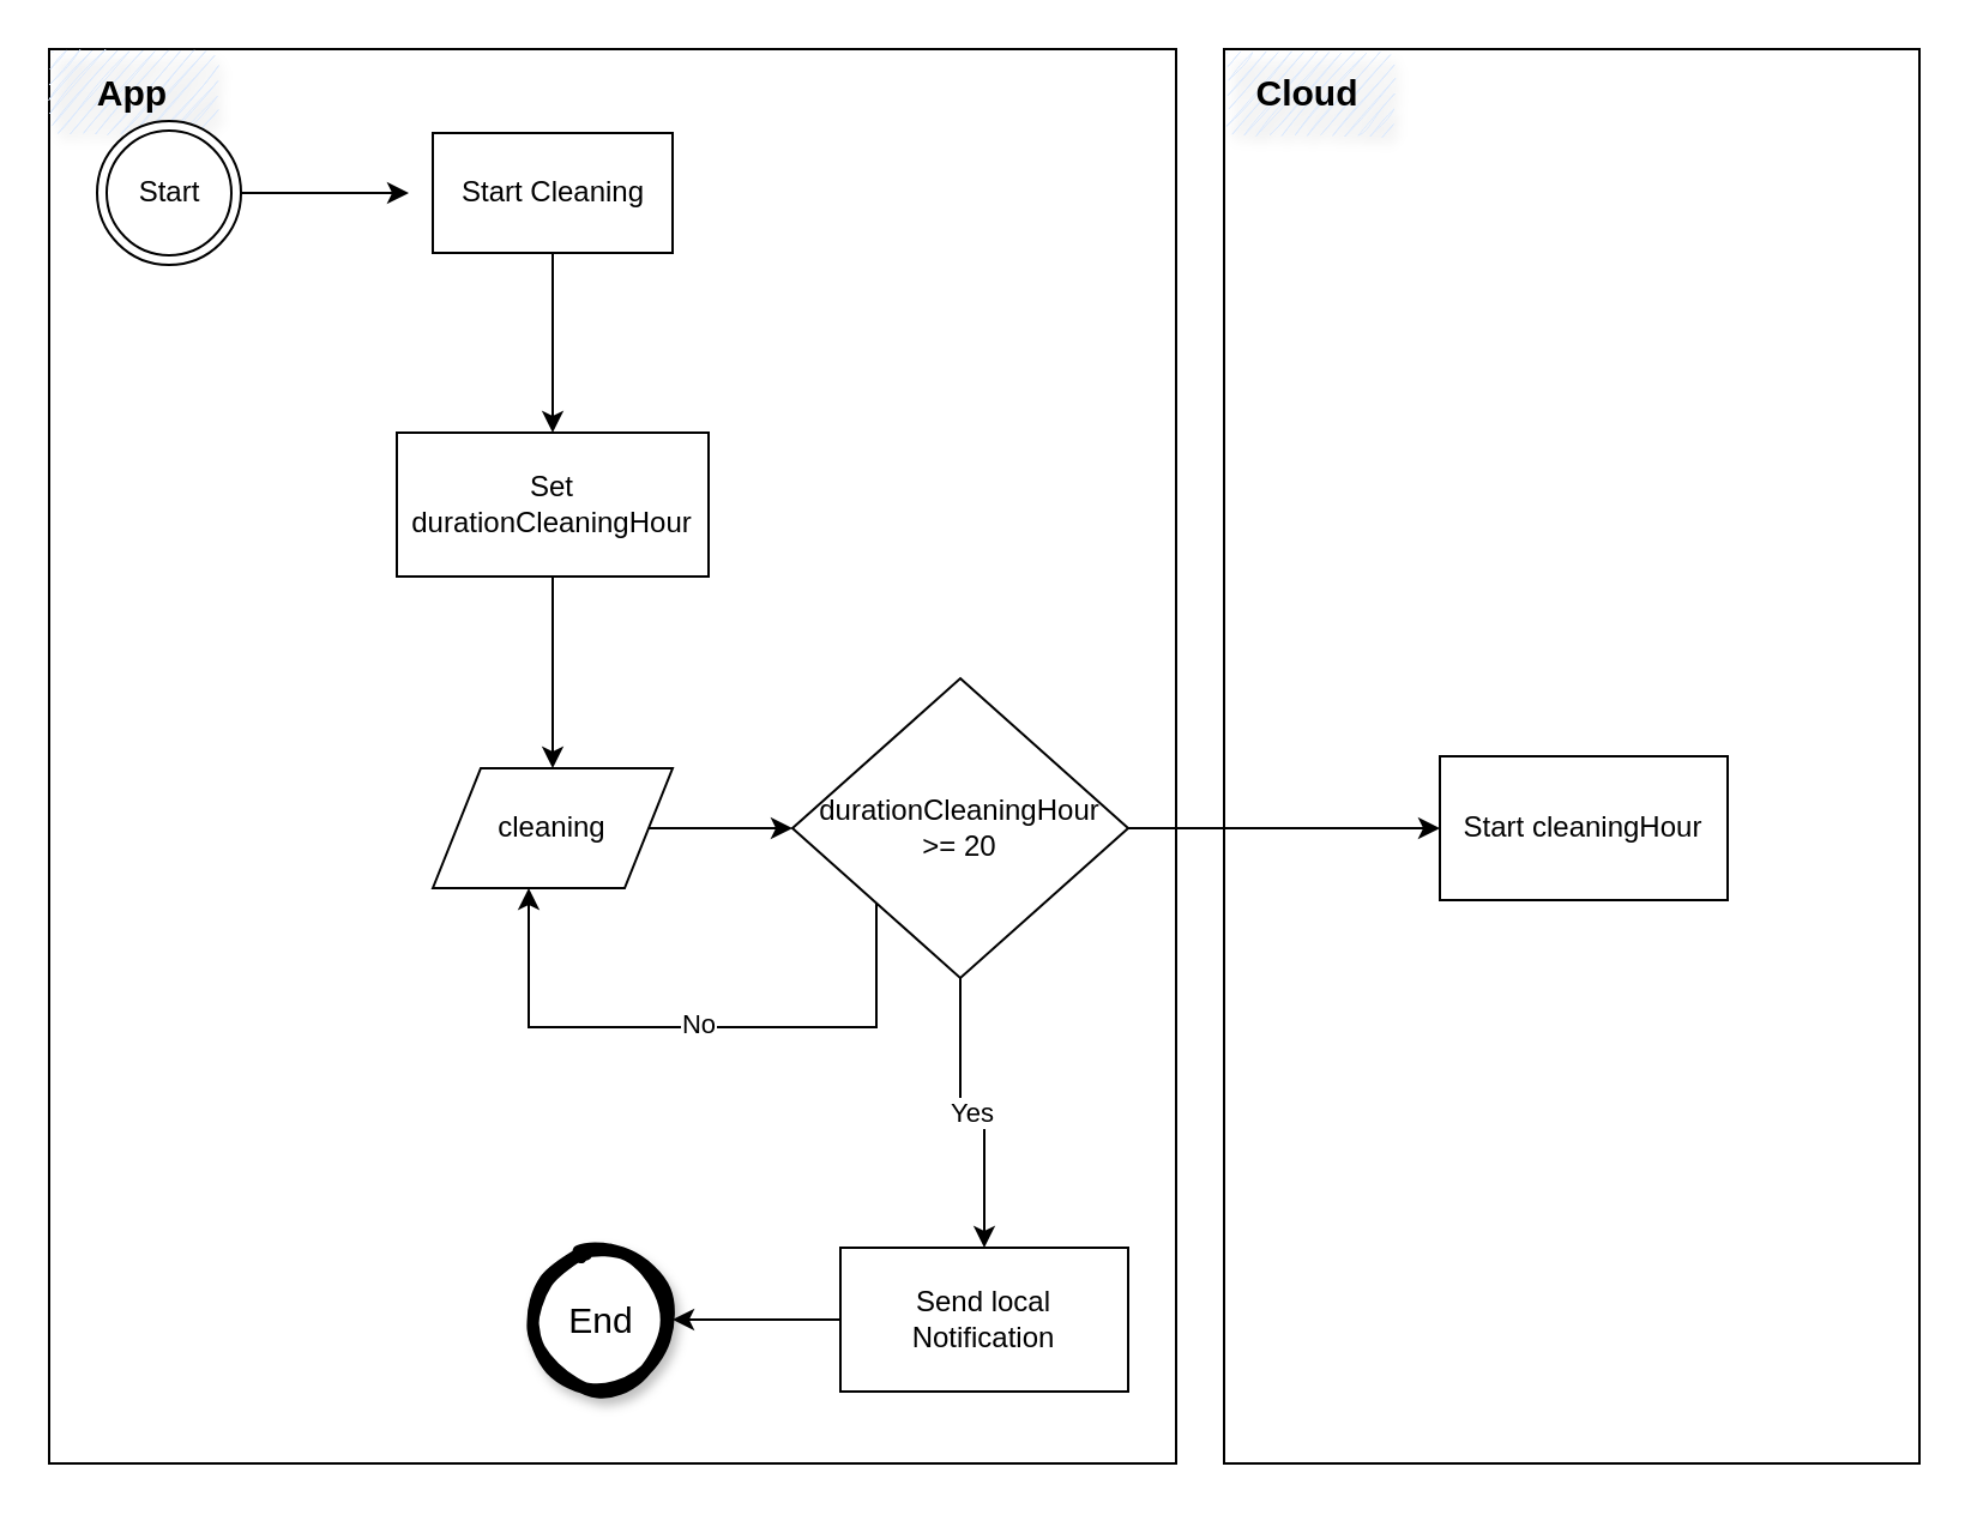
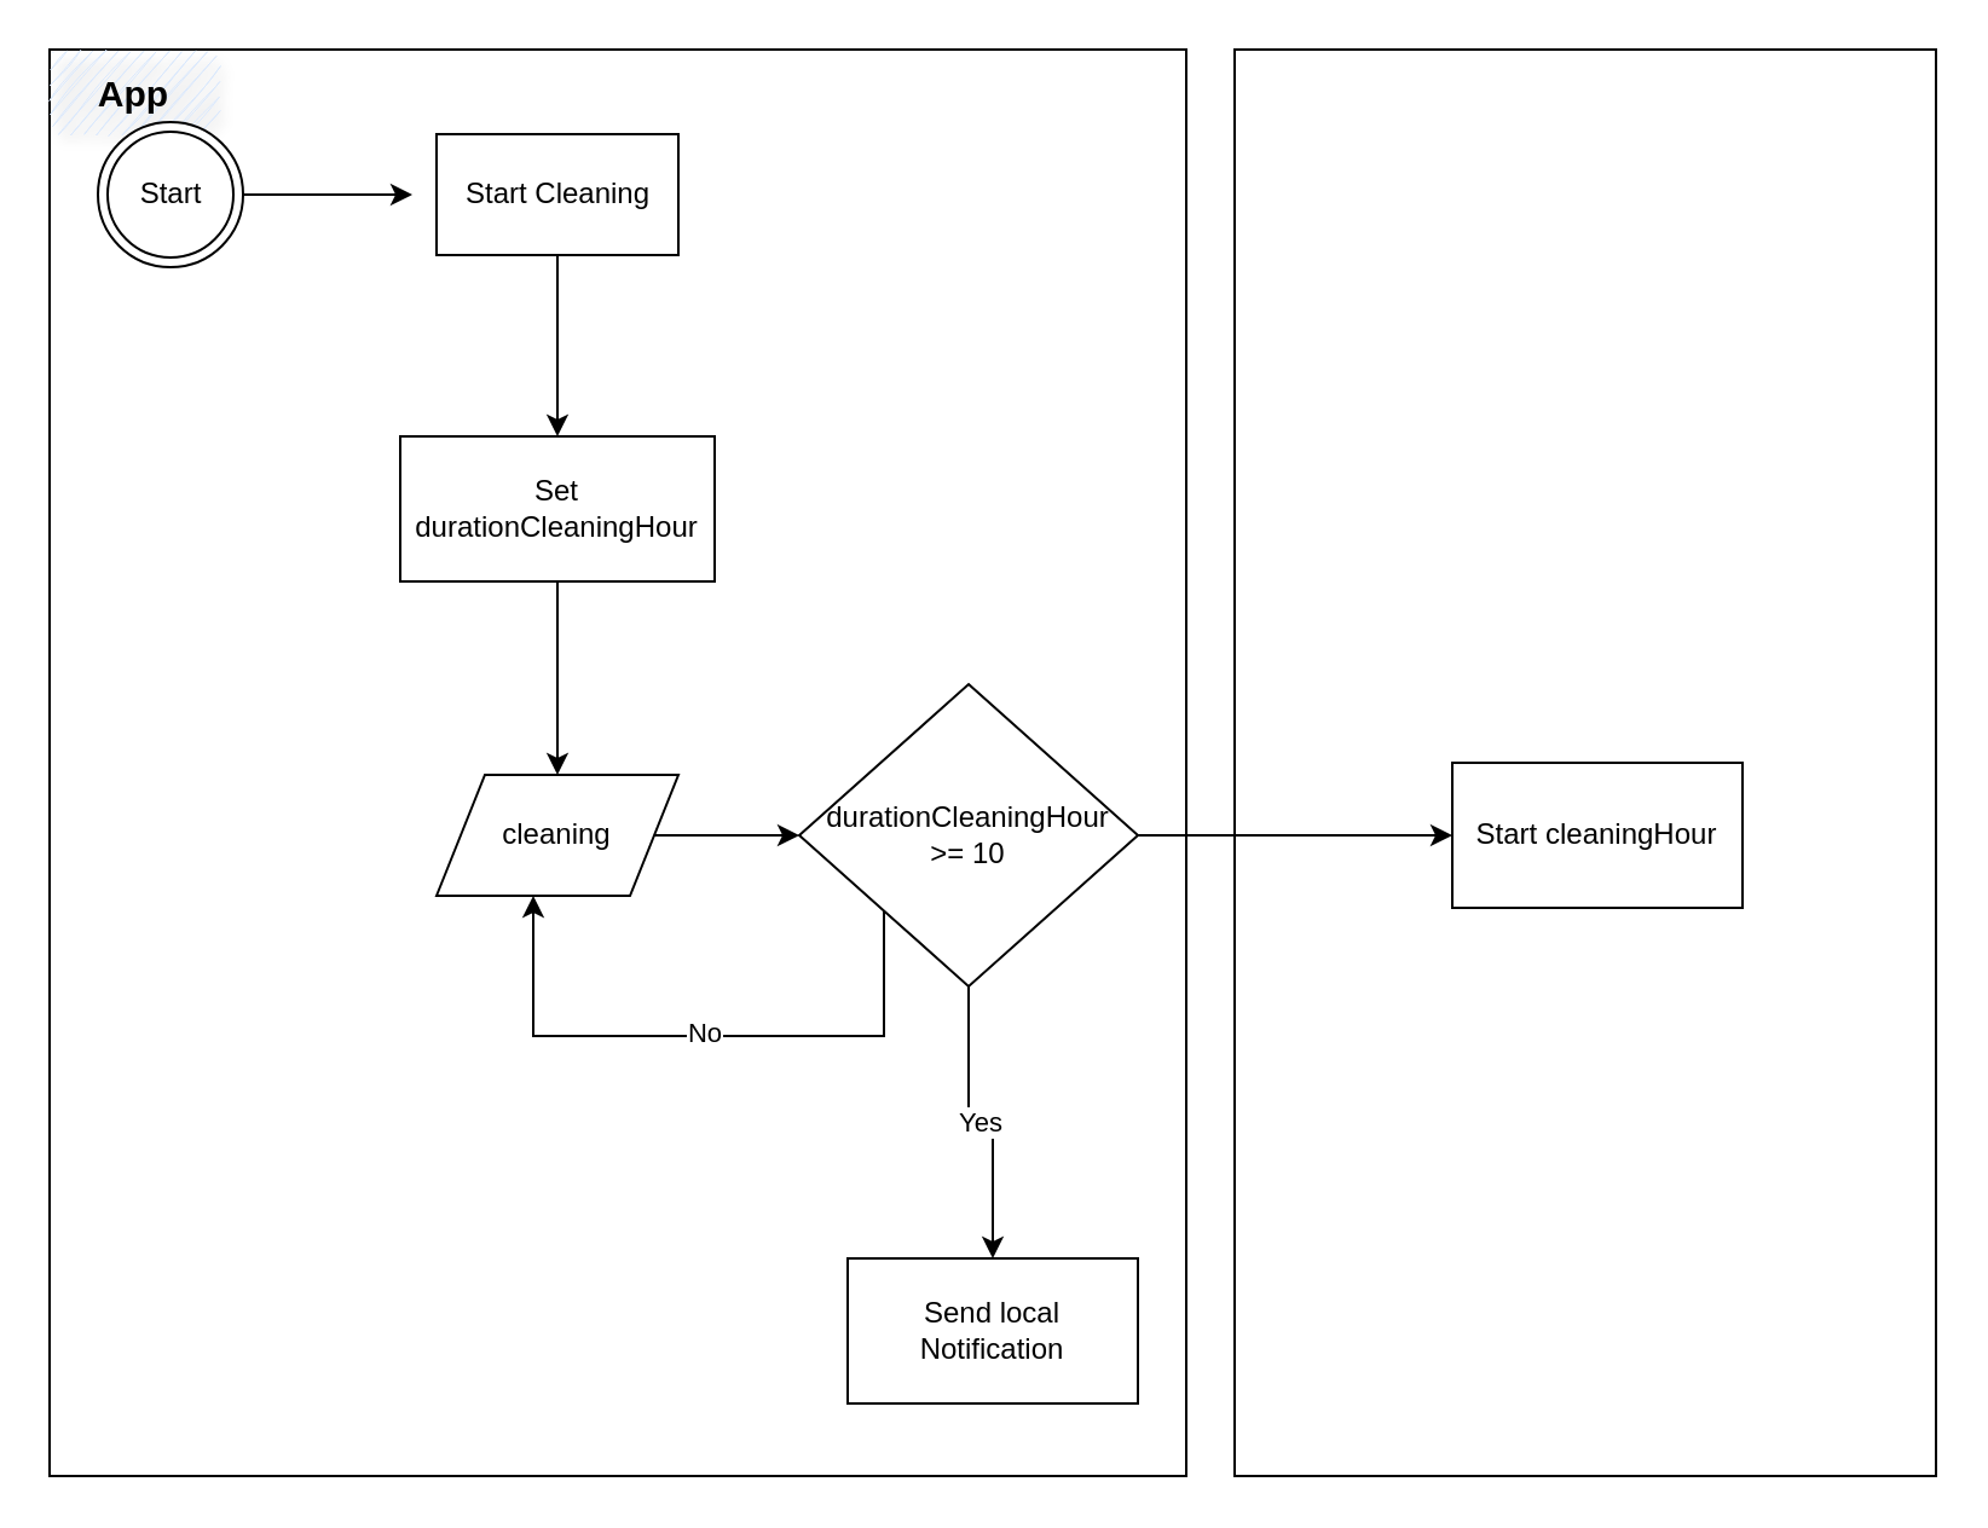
- <mxCell id="22" value="Cloud" style="text;html=1;fillColor=#dae8fc;align=center;verticalAlign=middle;whiteSpace=wrap;rounded=1;shadow=1;sketch=1;glass=0;fontStyle=1;horizontal=1;fontSize=15;" vertex="1" parent="20"><mxGeometry width="70" height="35.913" as="geometry" /></mxCell>
- <mxCell id="17" value="durationCleaningHour&lt;br&gt;&amp;gt;= 20" style="rhombus;whiteSpace=wrap;html=1;dashed=0;" vertex="1" parent="1"><mxGeometry x="330" y="282.5" width="140" height="125" as="geometry" /></mxCell>
+ <mxCell id="17" value="durationCleaningHour&lt;br&gt;&amp;gt;= 10" style="rhombus;whiteSpace=wrap;html=1;dashed=0;" vertex="1" parent="1"><mxGeometry x="330" y="282.5" width="140" height="125" as="geometry" /></mxCell>
- <mxCell id="5" value="End" style="shape=ellipse;html=1;dashed=0;whitespace=wrap;aspect=fixed;strokeWidth=5;perimeter=ellipsePerimeter;rounded=1;shadow=1;glass=0;sketch=1;fontSize=15;align=center;" vertex="1" parent="2"><mxGeometry x="200" y="500" width="60" height="60" as="geometry" /></mxCell>
- <mxCell id="18" style="edgeStyle=orthogonalEdgeStyle;rounded=0;orthogonalLoop=1;jettySize=auto;html=1;entryX=1;entryY=0.5;entryDx=0;entryDy=0;fontSize=15;" edge="1" parent="1" source="19" target="5"><mxGeometry relative="1" as="geometry" /></mxCell>
